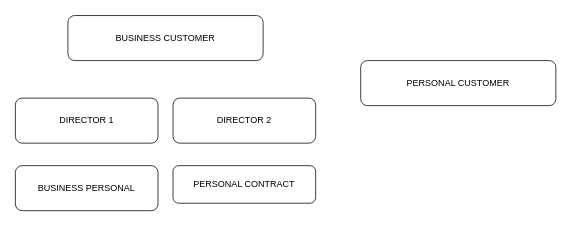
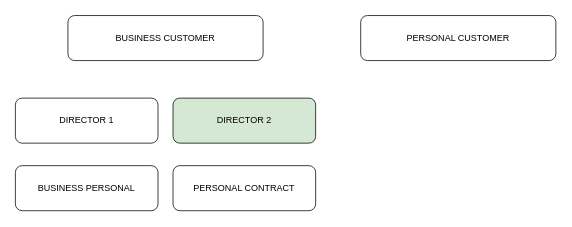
- <mxCell id="3" value="PERSONAL CUSTOMER" style="rounded=1;whiteSpace=wrap;html=1;" vertex="1" parent="1"><mxGeometry x="480" y="80" width="260" height="60" as="geometry" /></mxCell>
+ <mxCell id="3" value="PERSONAL CUSTOMER" style="rounded=1;whiteSpace=wrap;html=1;" vertex="1" parent="1"><mxGeometry x="480" y="20" width="260" height="60" as="geometry" /></mxCell>
- <mxCell id="7" value="DIRECTOR 2" style="rounded=1;whiteSpace=wrap;html=1;" vertex="1" parent="1"><mxGeometry x="230" y="130" width="190" height="60" as="geometry" /></mxCell>
+ <mxCell id="7" value="DIRECTOR 2" style="rounded=1;whiteSpace=wrap;html=1;fillColor=#d5e8d4;" vertex="1" parent="1"><mxGeometry x="230" y="130" width="190" height="60" as="geometry" /></mxCell>
- <mxCell id="5" value="PERSONAL CONTRACT" style="rounded=1;whiteSpace=wrap;html=1;" vertex="1" parent="1"><mxGeometry x="230" y="220" width="190" height="50" as="geometry" /></mxCell>
+ <mxCell id="5" value="PERSONAL CONTRACT" style="rounded=1;whiteSpace=wrap;html=1;" vertex="1" parent="1"><mxGeometry x="230" y="220" width="190" height="60" as="geometry" /></mxCell>
